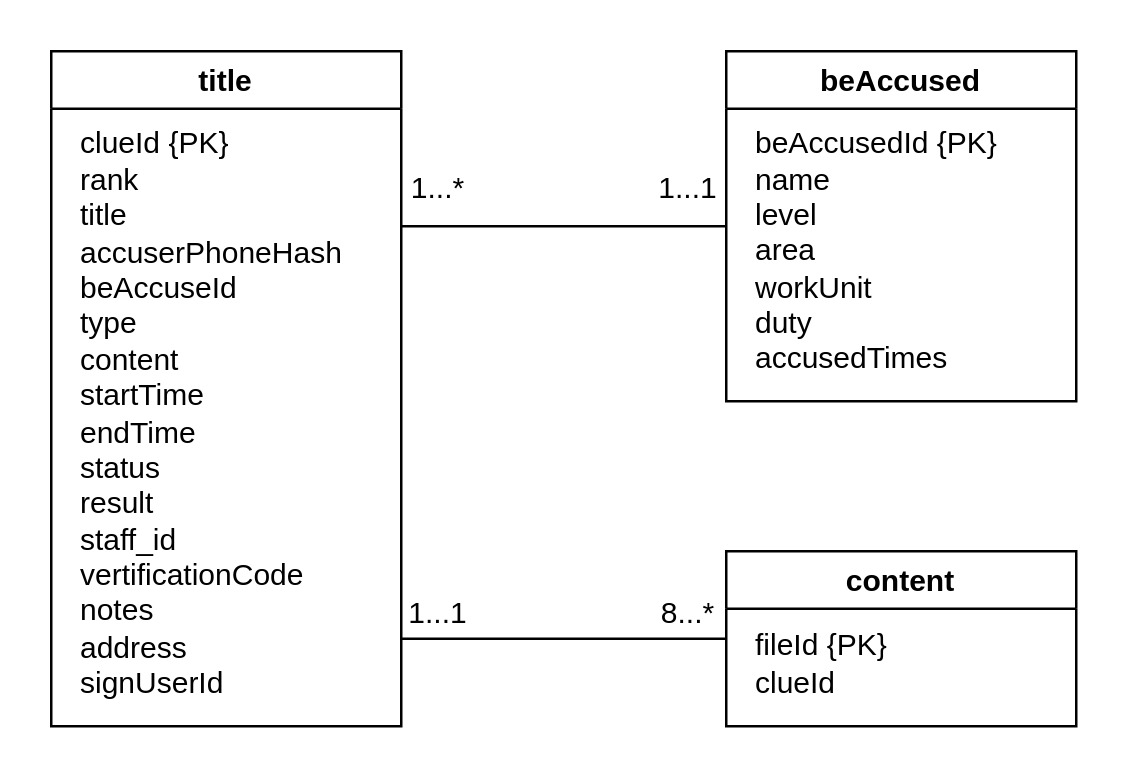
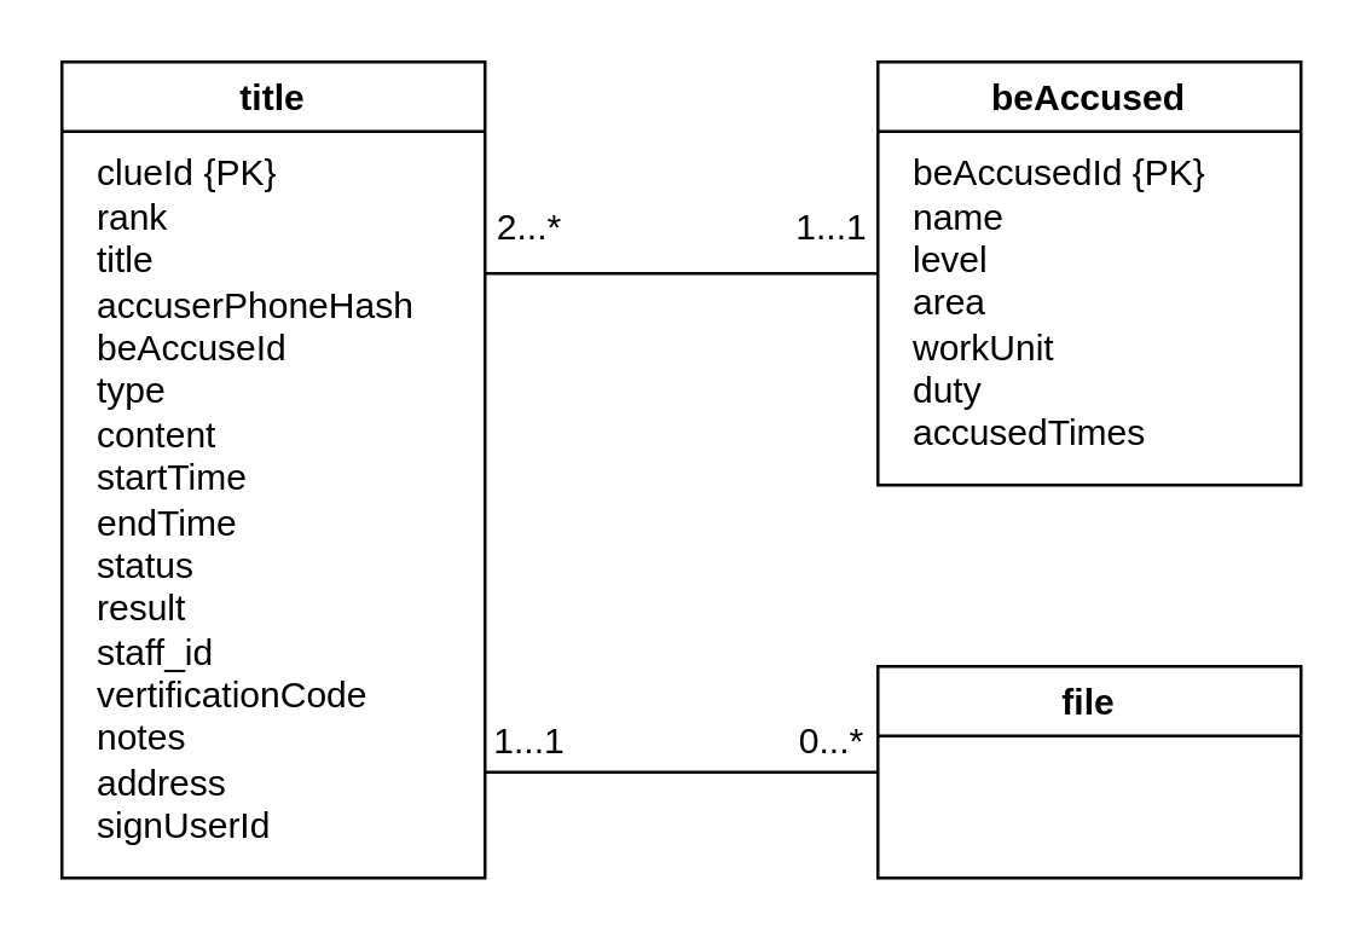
- <mxCell id="10" value="1...*" style="text;html=1;strokeColor=none;fillColor=none;align=center;verticalAlign=middle;whiteSpace=wrap;rounded=0;" vertex="1" parent="1"><mxGeometry x="160" y="70" width="30" height="10" as="geometry" /></mxCell>
+ <mxCell id="10" value="2...*" style="text;html=1;strokeColor=none;fillColor=none;align=center;verticalAlign=middle;whiteSpace=wrap;rounded=0;" vertex="1" parent="1"><mxGeometry x="160" y="70" width="30" height="10" as="geometry" /></mxCell>
- <mxCell id="4" value="content" style="swimlane;" vertex="1" parent="1"><mxGeometry x="290" y="220" width="140" height="70" as="geometry" /></mxCell>
+ <mxCell id="4" value="file" style="swimlane;" vertex="1" parent="1"><mxGeometry x="290" y="220" width="140" height="70" as="geometry" /></mxCell>
- <mxCell id="13" value="8...*" style="text;html=1;strokeColor=none;fillColor=none;align=center;verticalAlign=middle;whiteSpace=wrap;rounded=0;" vertex="1" parent="1"><mxGeometry x="260" y="240" width="30" height="10" as="geometry" /></mxCell>
+ <mxCell id="13" value="0...*" style="text;html=1;strokeColor=none;fillColor=none;align=center;verticalAlign=middle;whiteSpace=wrap;rounded=0;" vertex="1" parent="1"><mxGeometry x="260" y="240" width="30" height="10" as="geometry" /></mxCell>
- <mxCell id="5" value="fileId {PK}&lt;br&gt;clueId" style="text;html=1;align=left;verticalAlign=middle;resizable=0;points=[];autosize=1;strokeColor=none;fillColor=none;" vertex="1" parent="4"><mxGeometry x="10" y="30" width="70" height="30" as="geometry" /></mxCell>
